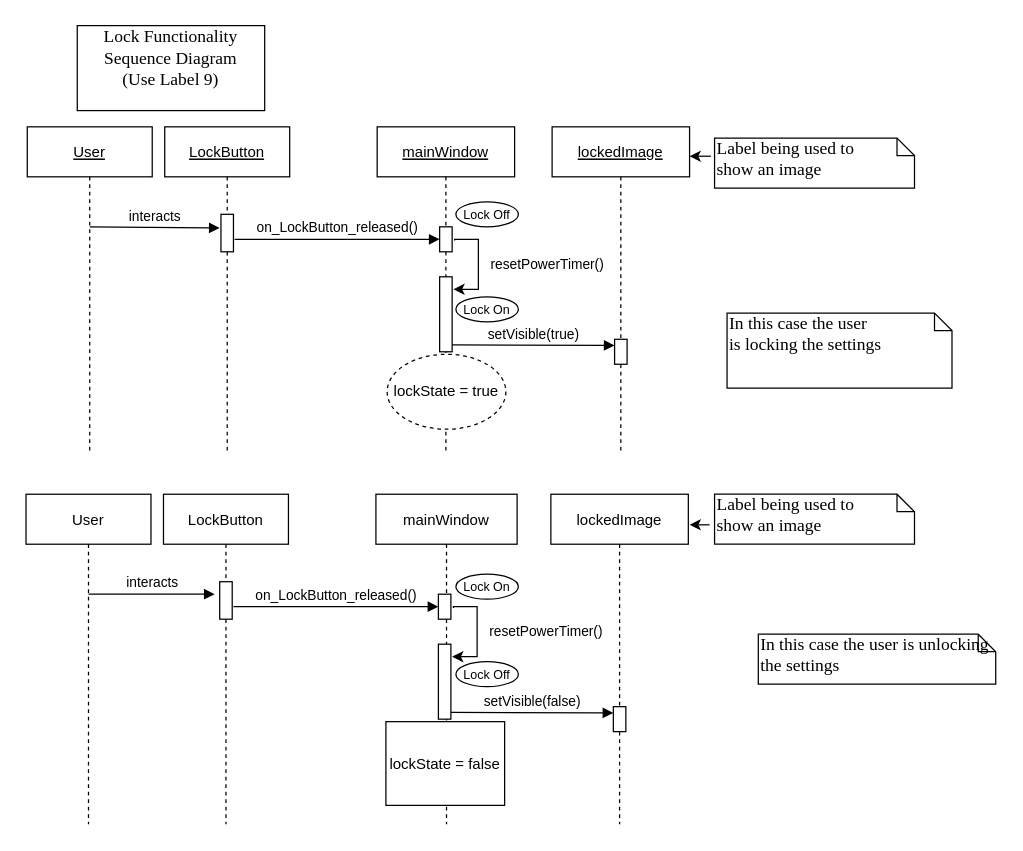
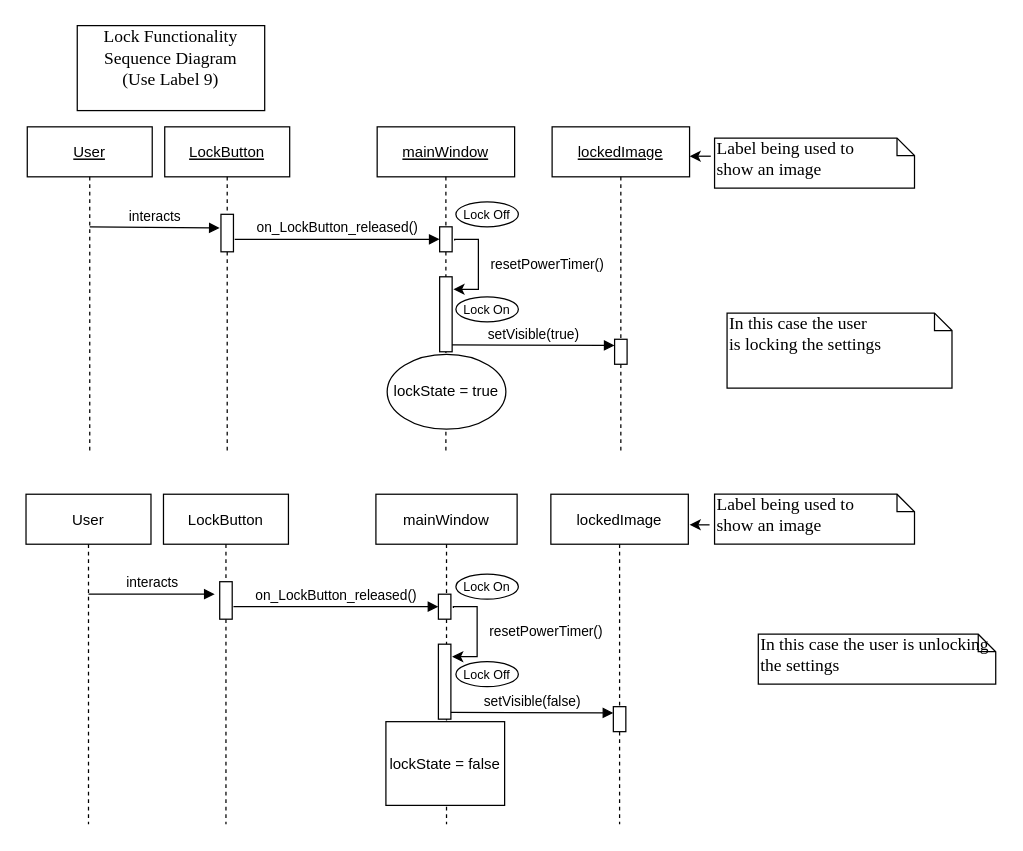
- <mxCell id="9" value="lockState = true" style="ellipse;whiteSpace=wrap;html=1;dashed=1;" parent="4" vertex="1"><mxGeometry x="8" y="182" width="95" height="60" as="geometry" /></mxCell>
+ <mxCell id="9" value="lockState = true" style="ellipse;whiteSpace=wrap;html=1;" parent="4" vertex="1"><mxGeometry x="8" y="182" width="95" height="60" as="geometry" /></mxCell>
